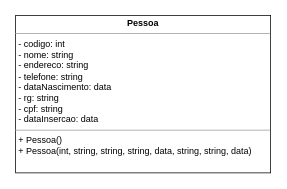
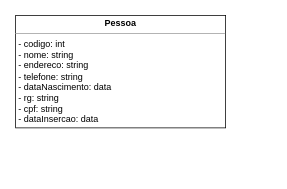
- <mxCell id="2" value="&lt;p style=&quot;margin:0px;margin-top:4px;text-align:center;&quot;&gt;&lt;b&gt;Pessoa&lt;/b&gt;&lt;/p&gt;&lt;hr size=&quot;1&quot;&gt;&lt;p style=&quot;margin:0px;margin-left:4px;&quot;&gt;- codigo: int&lt;/p&gt;&lt;p style=&quot;margin:0px;margin-left:4px;&quot;&gt;- nome: string&lt;/p&gt;&lt;p style=&quot;margin:0px;margin-left:4px;&quot;&gt;- endereco: string&lt;/p&gt;&lt;p style=&quot;margin:0px;margin-left:4px;&quot;&gt;- telefone: string&lt;/p&gt;&lt;p style=&quot;margin:0px;margin-left:4px;&quot;&gt;- dataNascimento: data&lt;/p&gt;&lt;p style=&quot;margin:0px;margin-left:4px;&quot;&gt;- rg: string&lt;/p&gt;&lt;p style=&quot;margin:0px;margin-left:4px;&quot;&gt;- cpf: string&lt;/p&gt;&lt;p style=&quot;margin:0px;margin-left:4px;&quot;&gt;- dataInsercao: data&lt;/p&gt;&lt;hr size=&quot;1&quot;&gt;&lt;p style=&quot;margin:0px;margin-left:4px;&quot;&gt;+ Pessoa()&lt;/p&gt;&lt;p style=&quot;margin:0px;margin-left:4px;&quot;&gt;+ Pessoa(int, string, string, string, data, string, string, data)&lt;/p&gt;" style="verticalAlign=top;align=left;overflow=fill;fontSize=12;fontFamily=Helvetica;html=1;whiteSpace=wrap;" vertex="1" parent="1"><mxGeometry x="20" y="20" width="340" height="210" as="geometry" /></mxCell>
+ <mxCell id="2" value="&lt;p style=&quot;margin:0px;margin-top:4px;text-align:center;&quot;&gt;&lt;b&gt;Pessoa&lt;/b&gt;&lt;/p&gt;&lt;hr size=&quot;1&quot;&gt;&lt;p style=&quot;margin:0px;margin-left:4px;&quot;&gt;- codigo: int&lt;/p&gt;&lt;p style=&quot;margin:0px;margin-left:4px;&quot;&gt;- nome: string&lt;/p&gt;&lt;p style=&quot;margin:0px;margin-left:4px;&quot;&gt;- endereco: string&lt;/p&gt;&lt;p style=&quot;margin:0px;margin-left:4px;&quot;&gt;- telefone: string&lt;/p&gt;&lt;p style=&quot;margin:0px;margin-left:4px;&quot;&gt;- dataNascimento: data&lt;/p&gt;&lt;p style=&quot;margin:0px;margin-left:4px;&quot;&gt;- rg: string&lt;/p&gt;&lt;p style=&quot;margin:0px;margin-left:4px;&quot;&gt;- cpf: string&lt;/p&gt;&lt;p style=&quot;margin:0px;margin-left:4px;&quot;&gt;- dataInsercao: data&lt;/p&gt;&lt;hr size=&quot;1&quot;&gt;&lt;p style=&quot;margin:0px;margin-left:4px;&quot;&gt;+ Pessoa()&lt;/p&gt;&lt;p style=&quot;margin:0px;margin-left:4px;&quot;&gt;+ Pessoa(int, string, string, string, data, string, string, data)&lt;/p&gt;" style="verticalAlign=top;align=left;overflow=fill;fontSize=12;fontFamily=Helvetica;html=1;whiteSpace=wrap;" vertex="1" parent="1"><mxGeometry x="20" y="20" width="280" height="150" as="geometry" /></mxCell>
